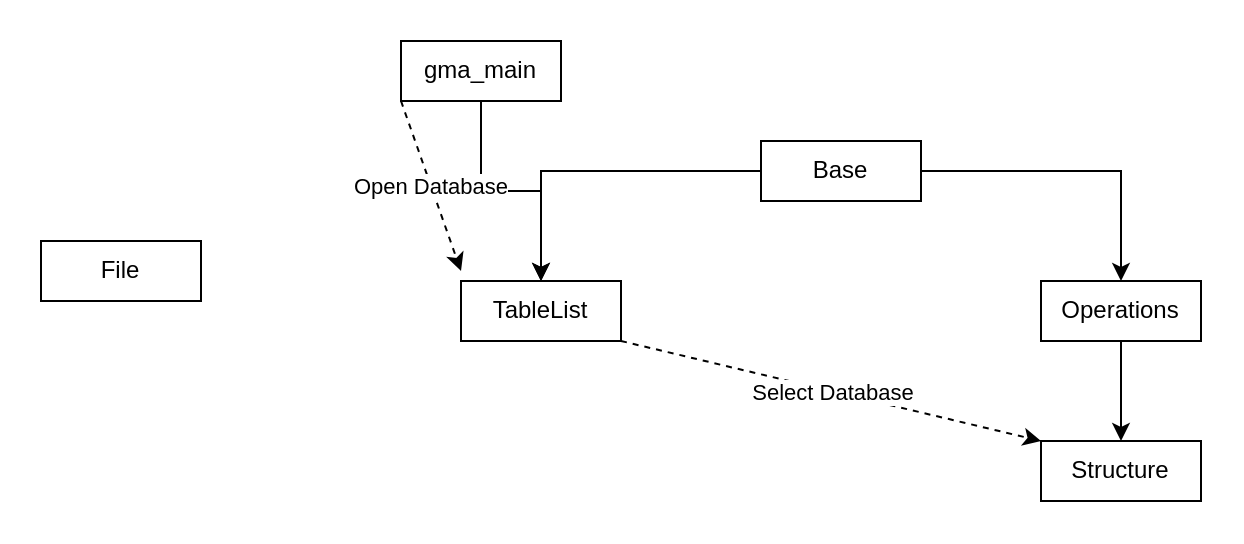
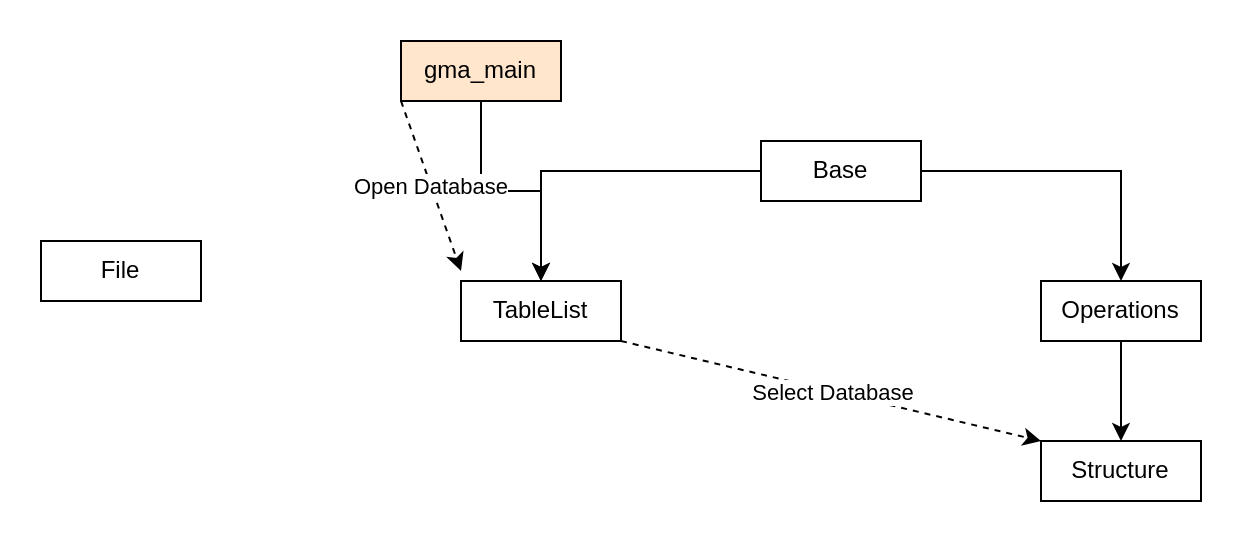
- <mxCell id="3" value="gma_main" style="rounded=0;whiteSpace=wrap;html=1;" vertex="1" parent="1"><mxGeometry x="200" y="20" width="80" height="30" as="geometry" /></mxCell>
+ <mxCell id="3" value="gma_main" style="rounded=0;whiteSpace=wrap;html=1;fillColor=#ffe6cc;" vertex="1" parent="1"><mxGeometry x="200" y="20" width="80" height="30" as="geometry" /></mxCell>
